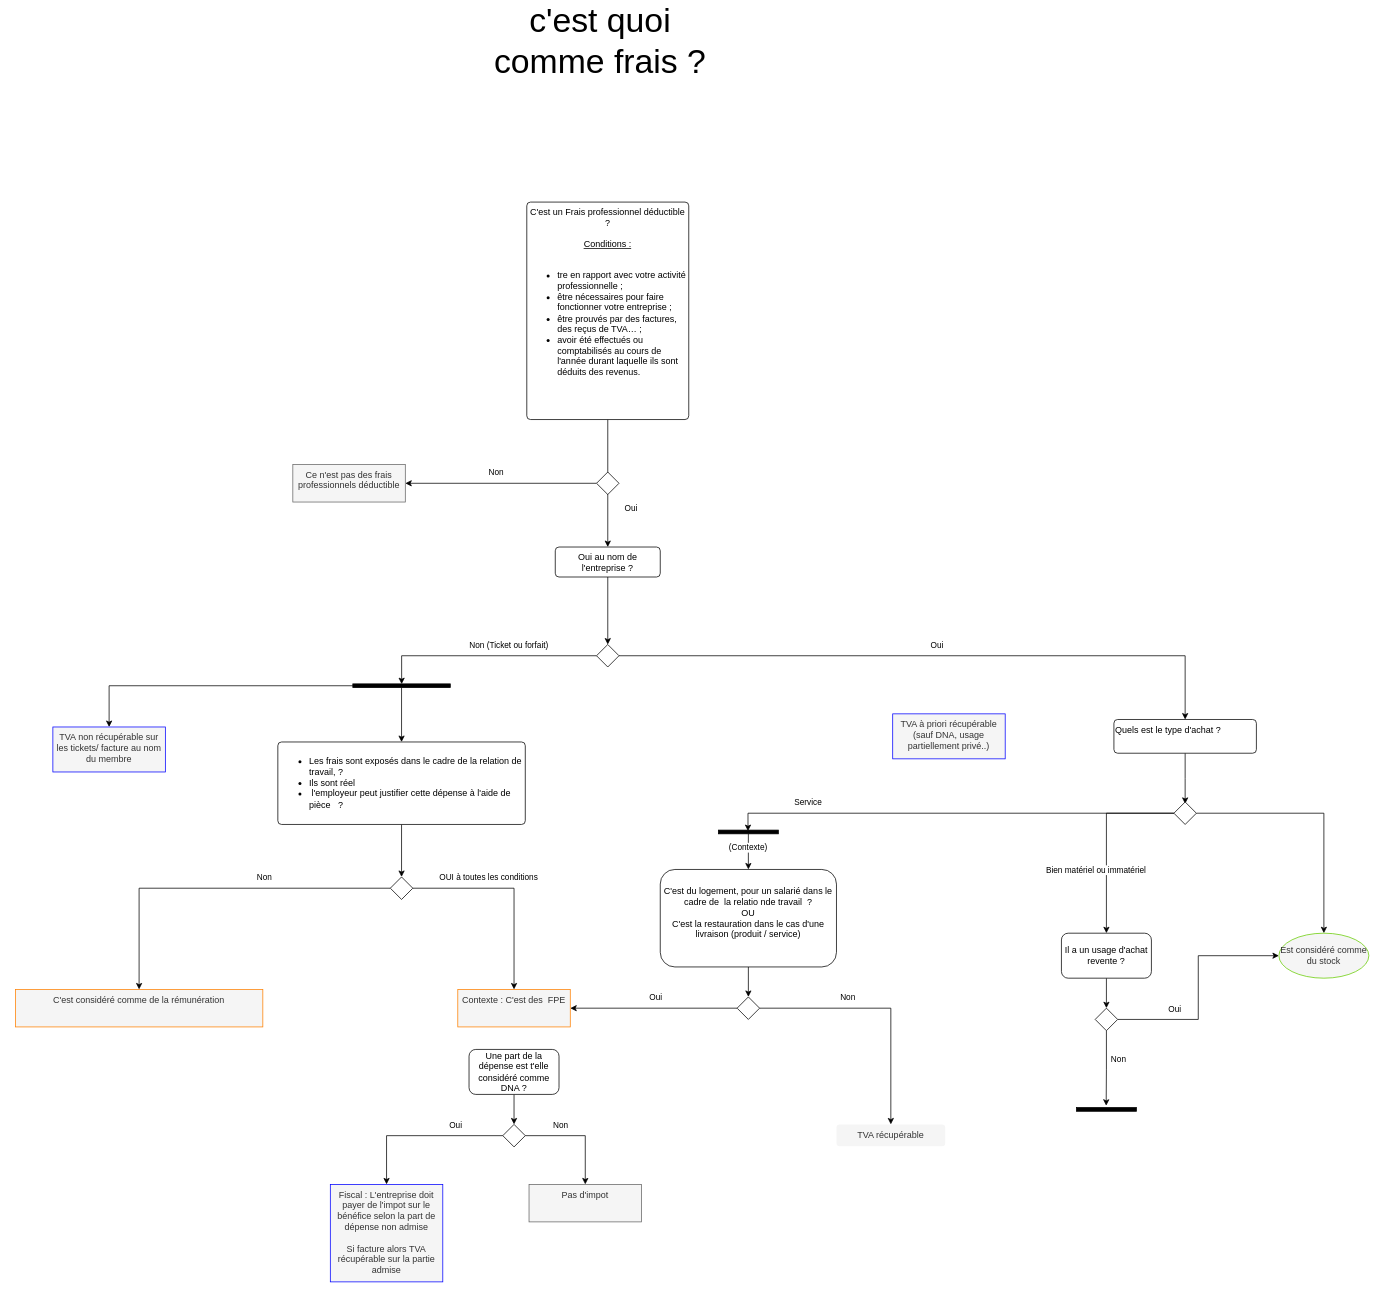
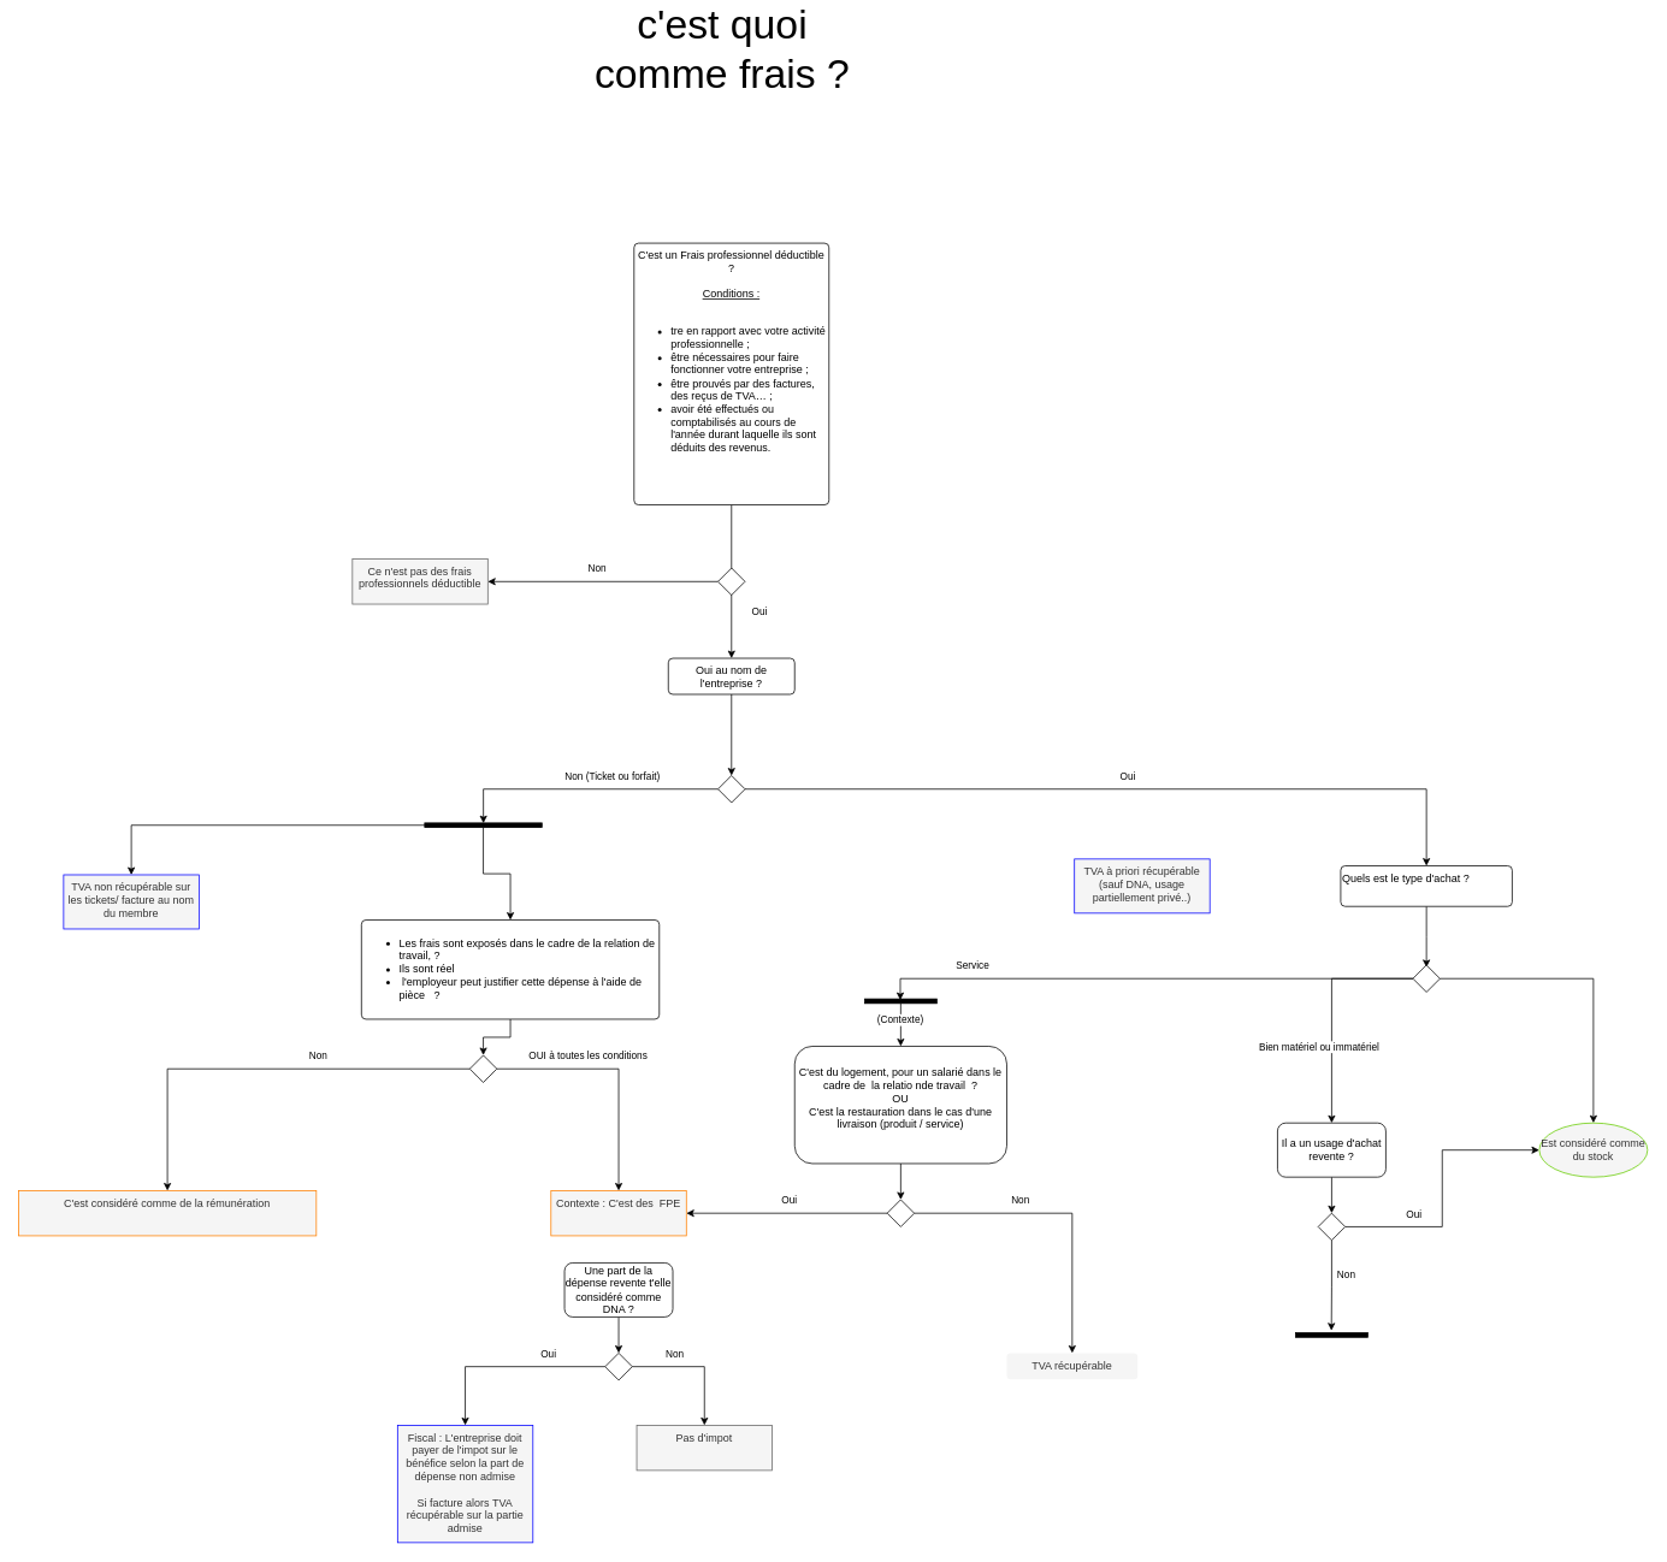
- <mxCell id="10" value="&lt;div align=&quot;left&quot;&gt;&lt;ul&gt;&lt;li&gt;Les frais sont exposés dans le cadre de la relation de travail, ?&lt;br&gt;&lt;/li&gt;&lt;li&gt;Ils sont réel&lt;/li&gt;&lt;li&gt;&amp;nbsp;l'employeur peut justifier cette dépense à l'aide de pièce &amp;nbsp; ? &lt;/li&gt;&lt;/ul&gt;&lt;/div&gt;" style="html=1;align=left;verticalAlign=top;rounded=1;absoluteArcSize=1;arcSize=10;dashed=0;whiteSpace=wrap;" vertex="1" parent="1"><mxGeometry x="370" y="970" width="330" height="110" as="geometry" /></mxCell>
+ <mxCell id="10" value="&lt;div align=&quot;left&quot;&gt;&lt;ul&gt;&lt;li&gt;Les frais sont exposés dans le cadre de la relation de travail, ?&lt;br&gt;&lt;/li&gt;&lt;li&gt;Ils sont réel&lt;/li&gt;&lt;li&gt;&amp;nbsp;l'employeur peut justifier cette dépense à l'aide de pièce &amp;nbsp; ? &lt;/li&gt;&lt;/ul&gt;&lt;/div&gt;" style="html=1;align=left;verticalAlign=top;rounded=1;absoluteArcSize=1;arcSize=10;dashed=0;whiteSpace=wrap;" vertex="1" parent="1"><mxGeometry x="400" y="1000" width="330" height="110" as="geometry" /></mxCell>
- <mxCell id="31" value="Une part de la dépense est t'elle considéré comme DNA ? " style="rounded=1;whiteSpace=wrap;html=1;" vertex="1" parent="1"><mxGeometry x="625" y="1380" width="120" height="60" as="geometry" /></mxCell>
+ <mxCell id="31" value="Une part de la dépense revente t'elle considéré comme DNA ? " style="rounded=1;whiteSpace=wrap;html=1;" vertex="1" parent="1"><mxGeometry x="625" y="1380" width="120" height="60" as="geometry" /></mxCell>
